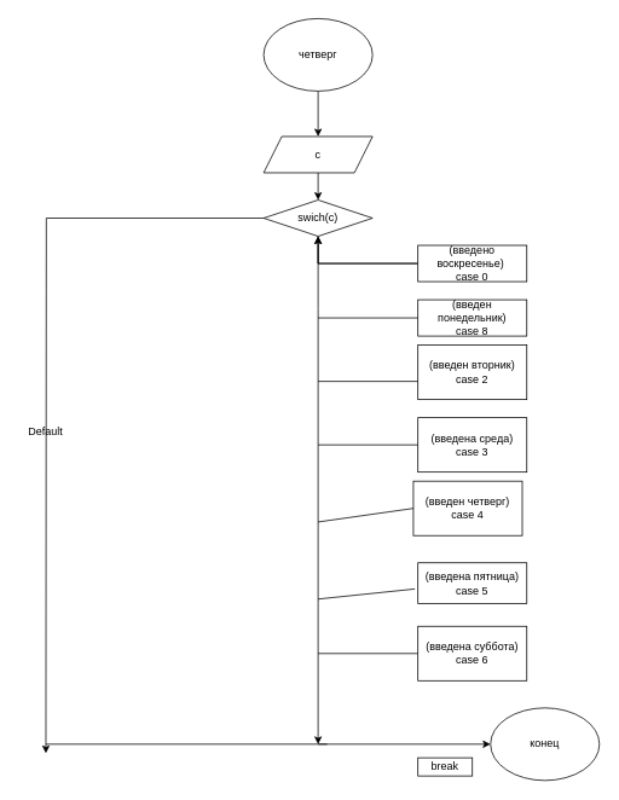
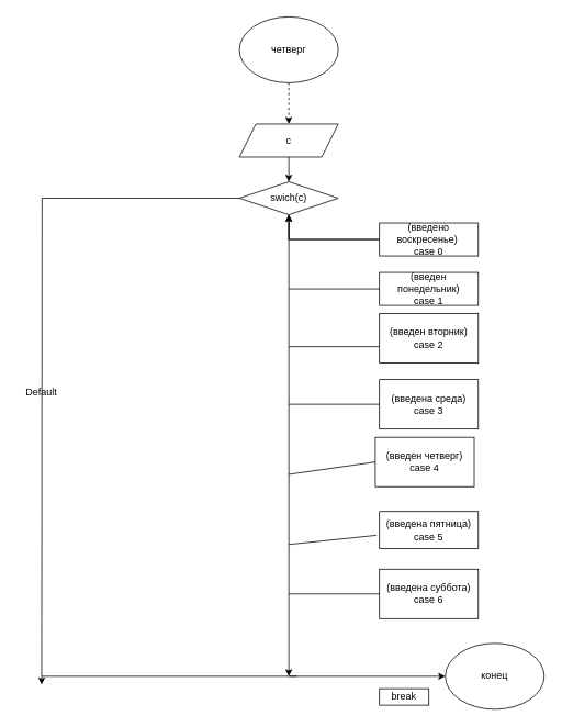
- <mxCell id="2" style="edgeStyle=orthogonalEdgeStyle;rounded=0;orthogonalLoop=1;jettySize=auto;html=1;entryX=0.5;entryY=0;entryDx=0;entryDy=0;" parent="1" source="3" target="5" edge="1"><mxGeometry relative="1" as="geometry" /></mxCell>
+ <mxCell id="2" style="edgeStyle=orthogonalEdgeStyle;rounded=0;orthogonalLoop=1;jettySize=auto;html=1;entryX=0.5;entryY=0;entryDx=0;entryDy=0;dashed=1;" parent="1" source="3" target="5" edge="1"><mxGeometry relative="1" as="geometry" /></mxCell>
- <mxCell id="14" value="(введен понедельник)&lt;div&gt;case 8&lt;/div&gt;" style="rounded=0;whiteSpace=wrap;html=1;" parent="1" vertex="1"><mxGeometry x="460" y="330" width="120" height="40" as="geometry" /></mxCell>
+ <mxCell id="14" value="(введен понедельник)&lt;div&gt;case 1&lt;/div&gt;" style="rounded=0;whiteSpace=wrap;html=1;" parent="1" vertex="1"><mxGeometry x="460" y="330" width="120" height="40" as="geometry" /></mxCell>
